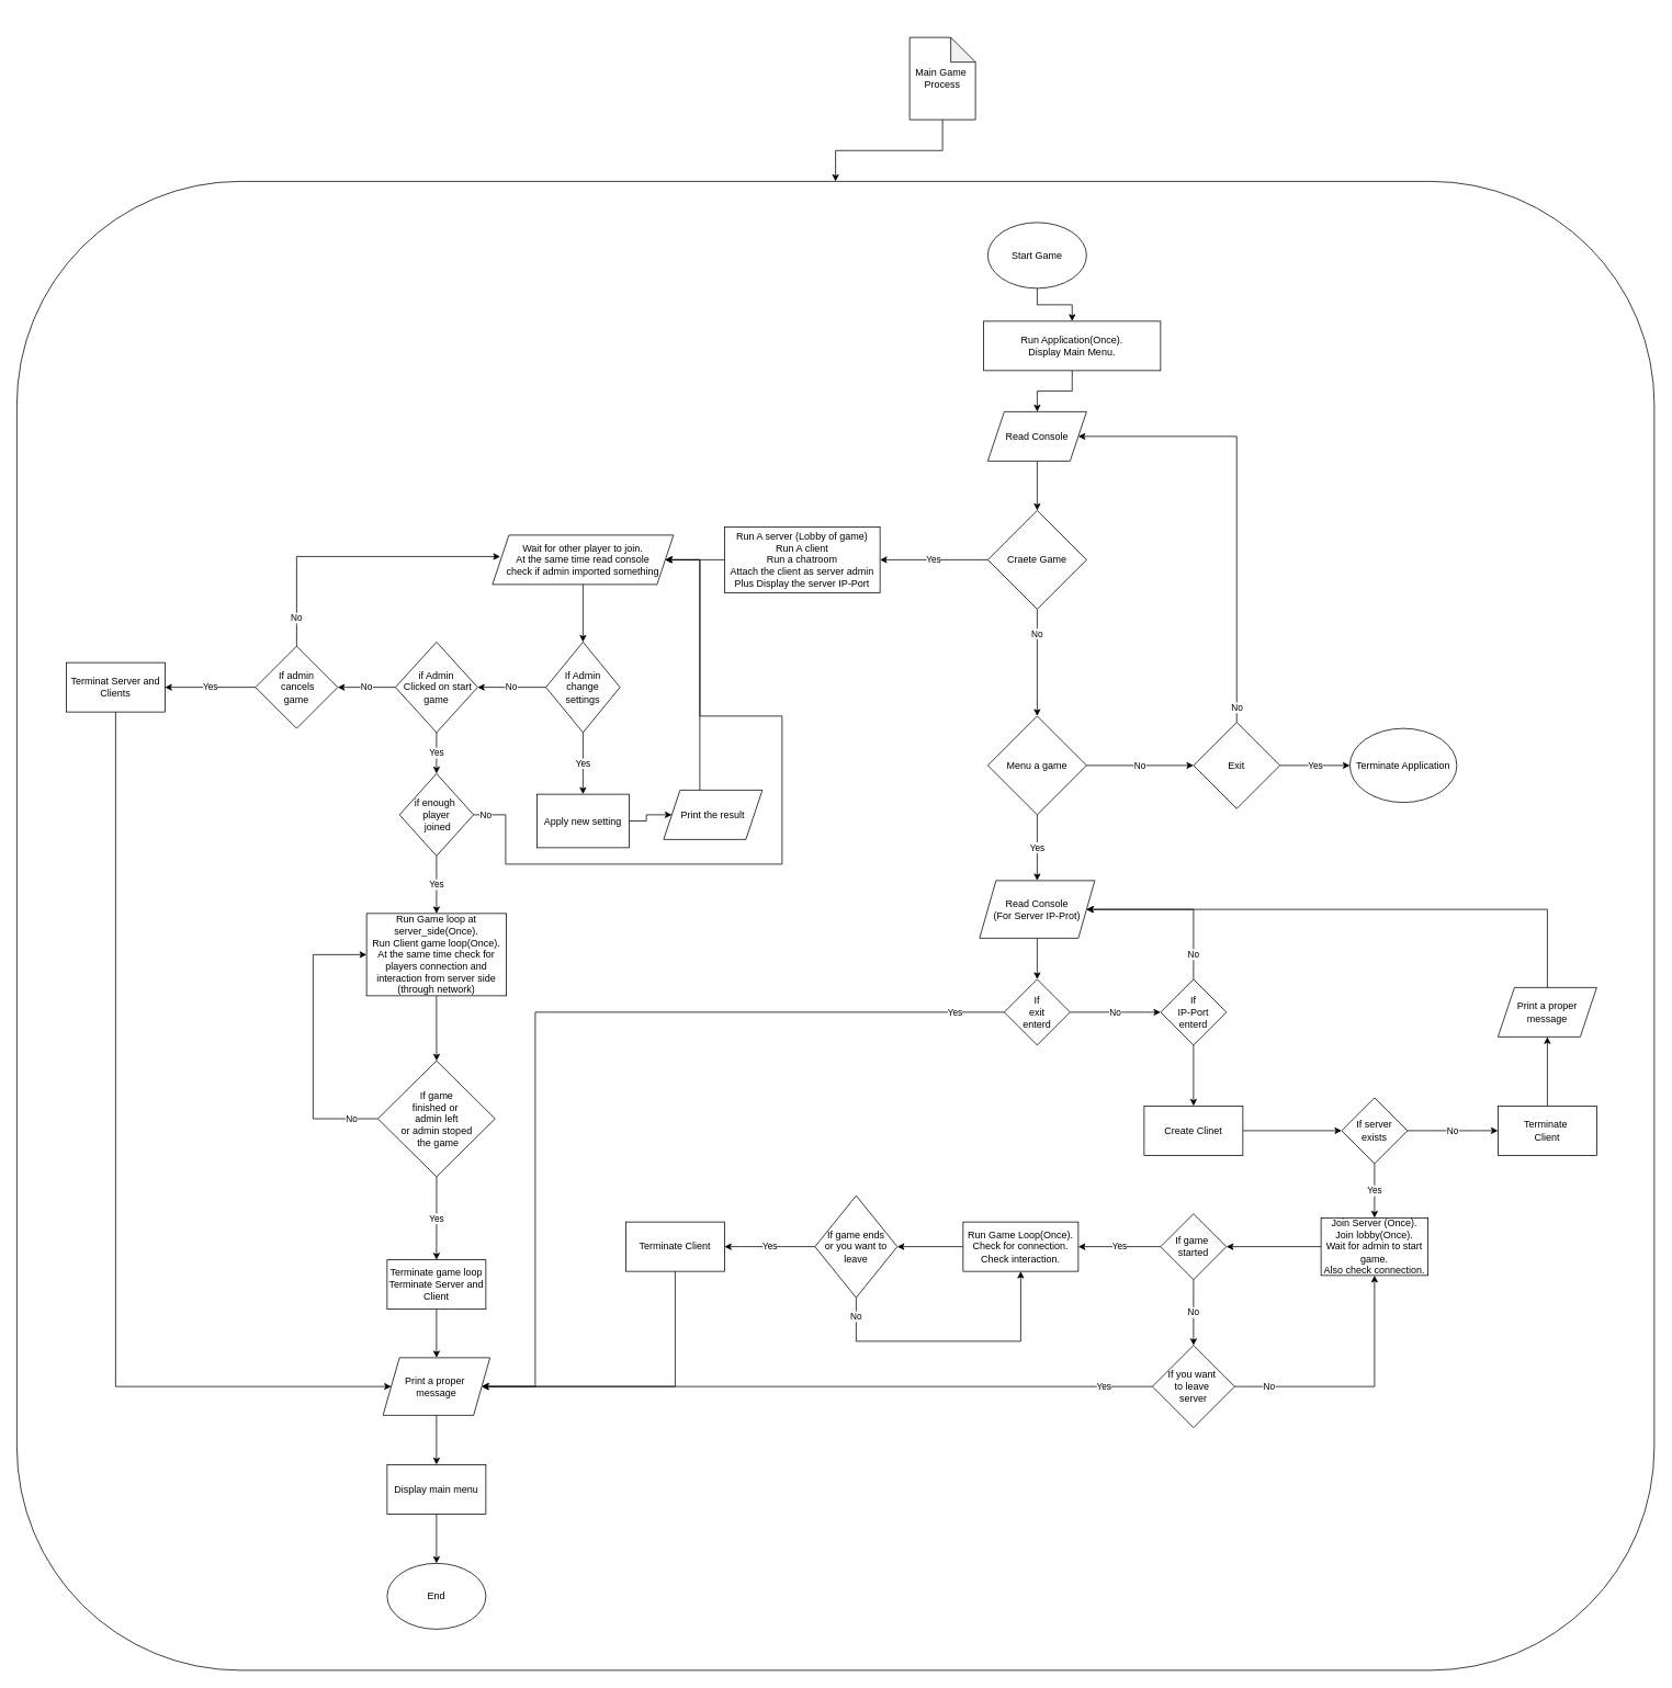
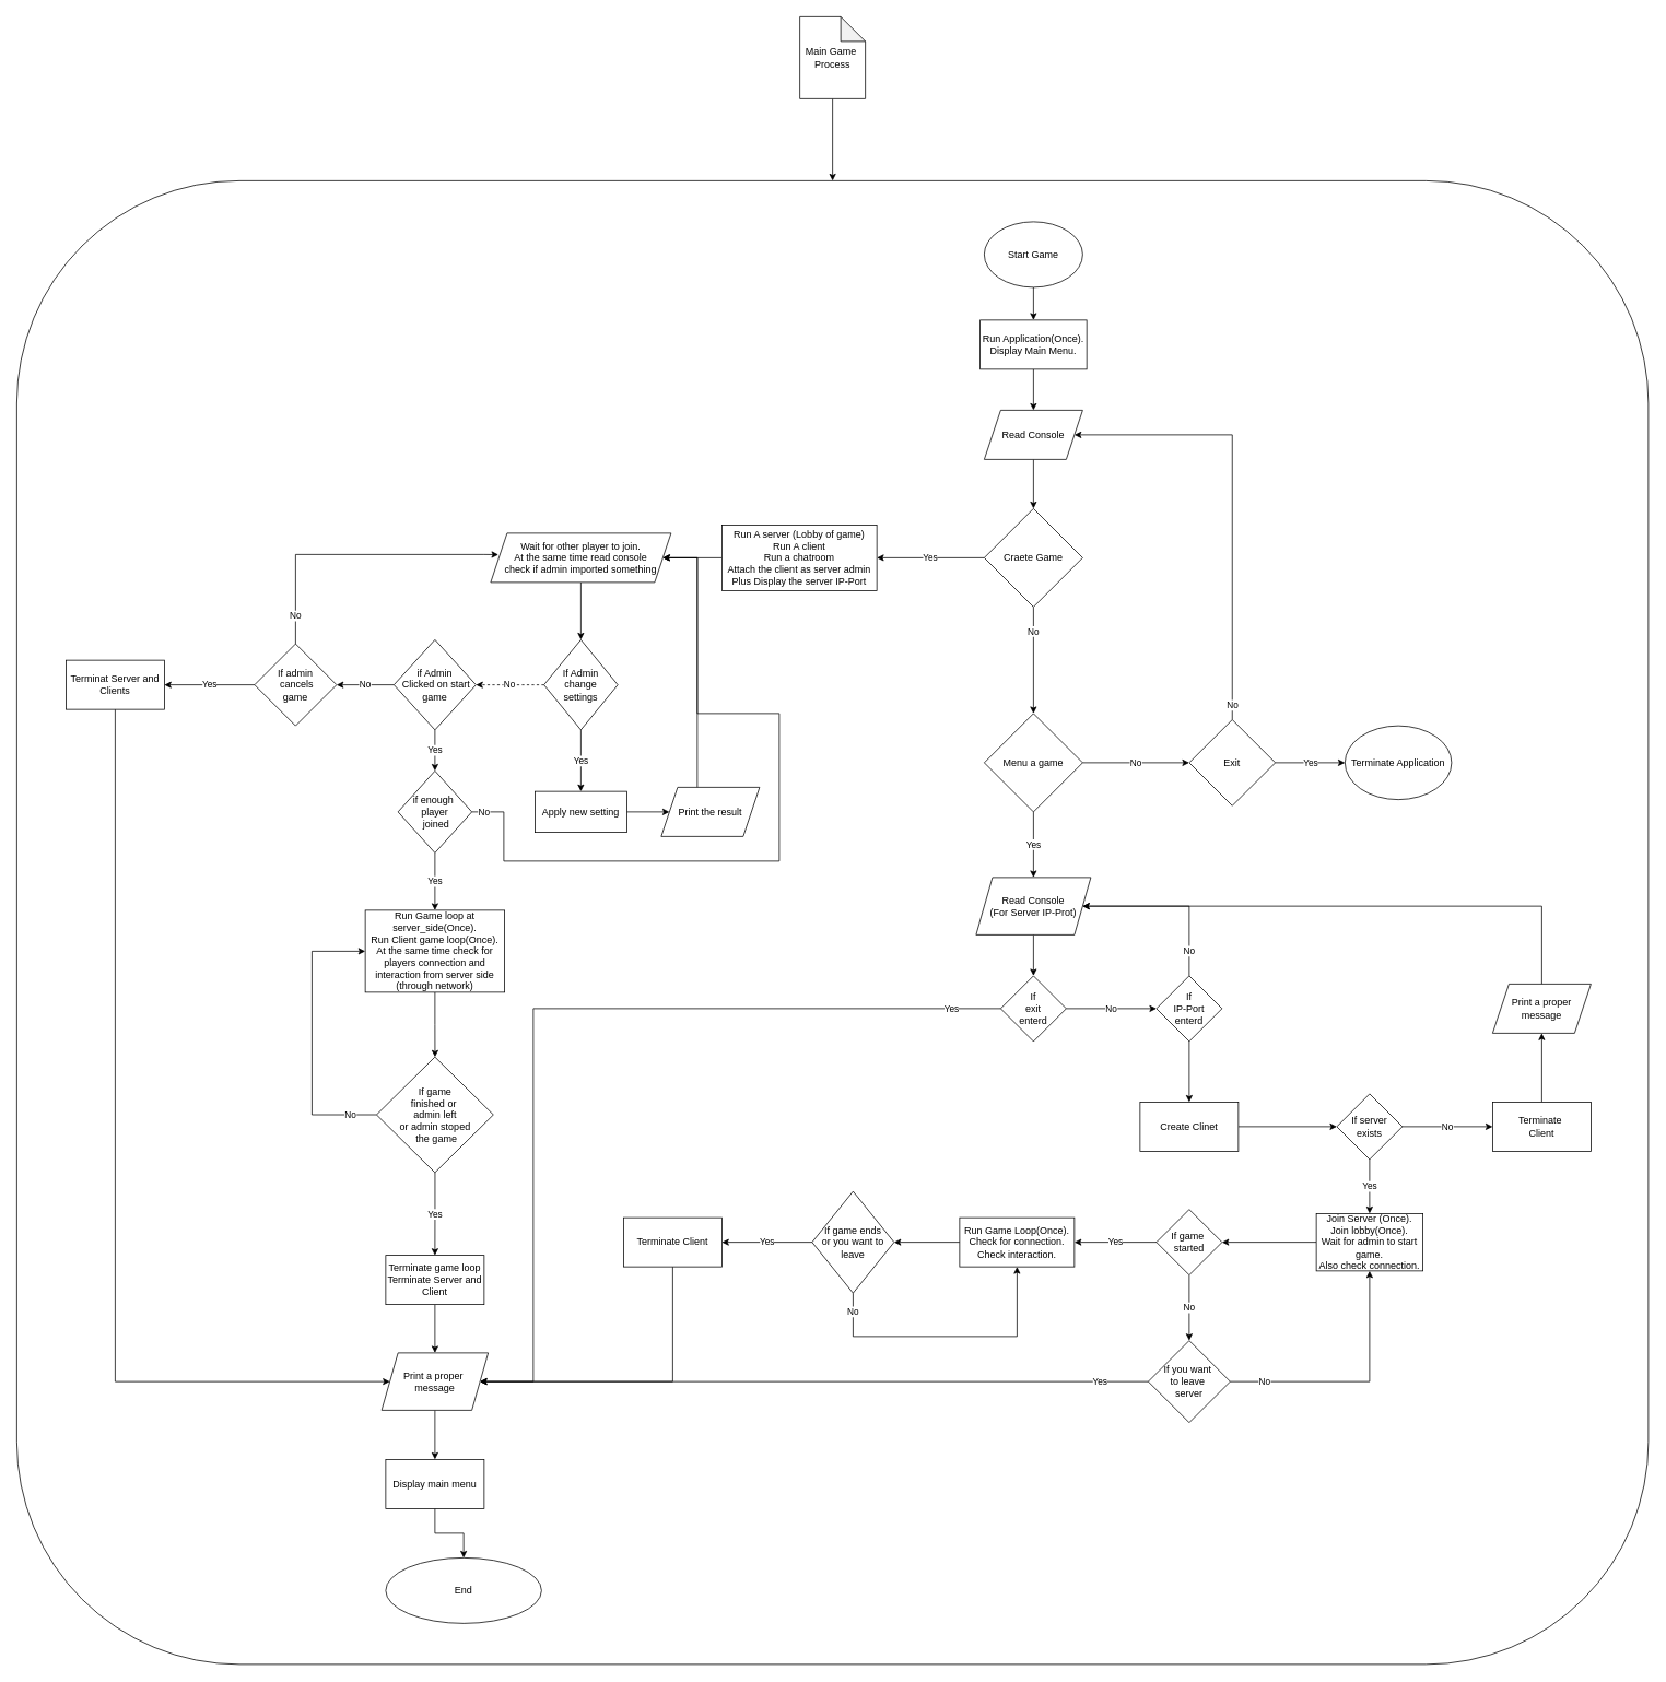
- <mxCell id="4" value="Main Game&amp;nbsp;&lt;br&gt;Process" style="shape=note;whiteSpace=wrap;html=1;backgroundOutline=1;darkOpacity=0.05;" vertex="1" parent="1"><mxGeometry x="1105" y="45" width="80" height="100" as="geometry" /></mxCell>
+ <mxCell id="4" value="Main Game&amp;nbsp;&lt;br&gt;Process" style="shape=note;whiteSpace=wrap;html=1;backgroundOutline=1;darkOpacity=0.05;" vertex="1" parent="1"><mxGeometry x="975" y="20" width="80" height="100" as="geometry" /></mxCell>
- <mxCell id="8" value="Run Application(Once).&lt;br&gt;Display Main Menu." style="rounded=0;whiteSpace=wrap;html=1;" vertex="1" parent="1"><mxGeometry x="1195" y="390" width="215" height="60" as="geometry" /></mxCell>
+ <mxCell id="8" value="Run Application(Once).&lt;br&gt;Display Main Menu." style="rounded=0;whiteSpace=wrap;html=1;" vertex="1" parent="1"><mxGeometry x="1195" y="390" width="130" height="60" as="geometry" /></mxCell>
- <mxCell id="21" value="No" style="edgeStyle=orthogonalEdgeStyle;rounded=0;orthogonalLoop=1;jettySize=auto;html=1;" edge="1" parent="1" source="23" target="26"><mxGeometry relative="1" as="geometry" /></mxCell>
+ <mxCell id="21" value="No" style="edgeStyle=orthogonalEdgeStyle;rounded=0;orthogonalLoop=1;jettySize=auto;html=1;dashed=1;" edge="1" parent="1" source="23" target="26"><mxGeometry relative="1" as="geometry" /></mxCell>
- <mxCell id="34" value="Apply new setting" style="rounded=0;whiteSpace=wrap;html=1;fillColor=#ffffff;" vertex="1" parent="1"><mxGeometry x="652" y="965" width="112" height="65" as="geometry" /></mxCell>
+ <mxCell id="34" value="Apply new setting" style="rounded=0;whiteSpace=wrap;html=1;fillColor=#ffffff;" vertex="1" parent="1"><mxGeometry x="652" y="965" width="112" height="50" as="geometry" /></mxCell>
- <mxCell id="44" value="End" style="ellipse;whiteSpace=wrap;html=1;fillColor=#ffffff;" vertex="1" parent="1"><mxGeometry x="470" y="1900" width="120" height="80" as="geometry" /></mxCell>
+ <mxCell id="44" value="End" style="ellipse;whiteSpace=wrap;html=1;fillColor=#ffffff;" vertex="1" parent="1"><mxGeometry x="470" y="1900" width="190" height="80" as="geometry" /></mxCell>
